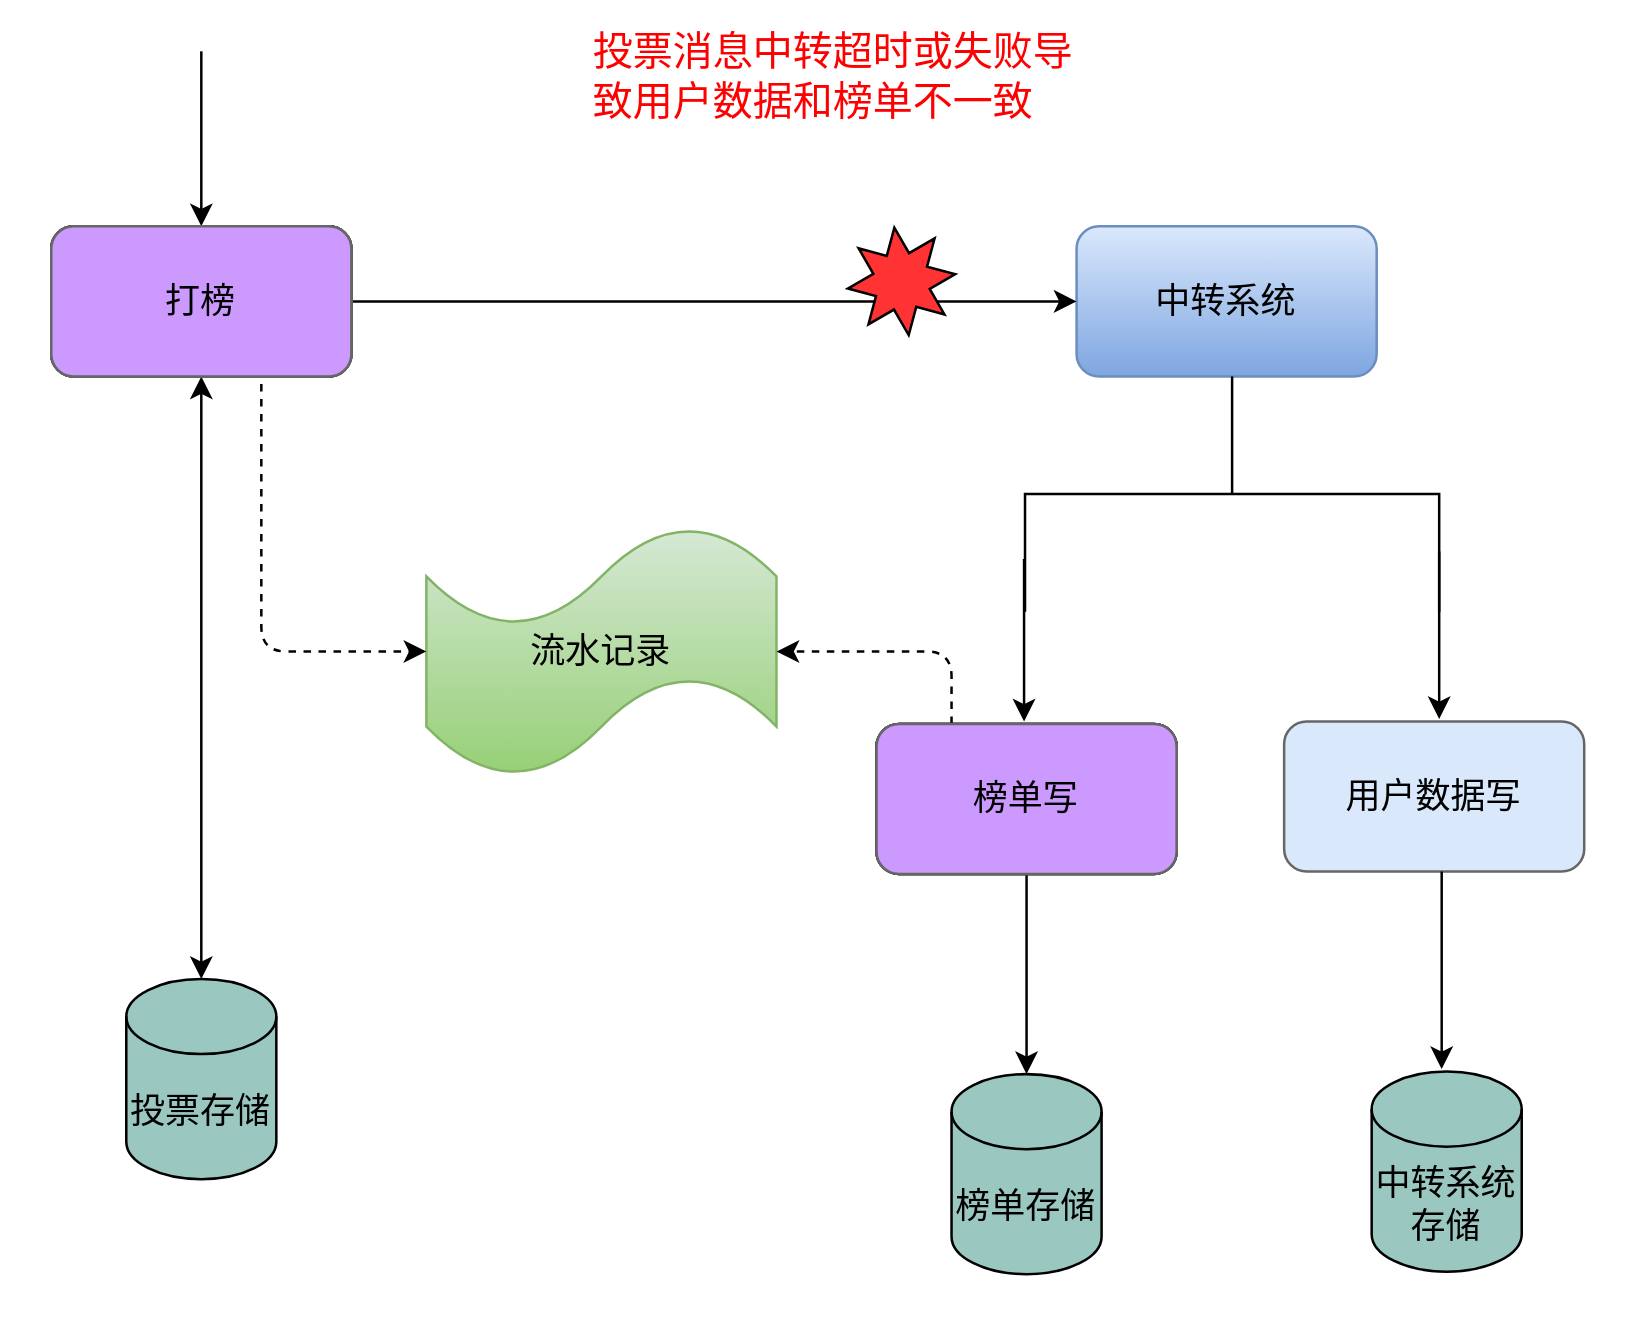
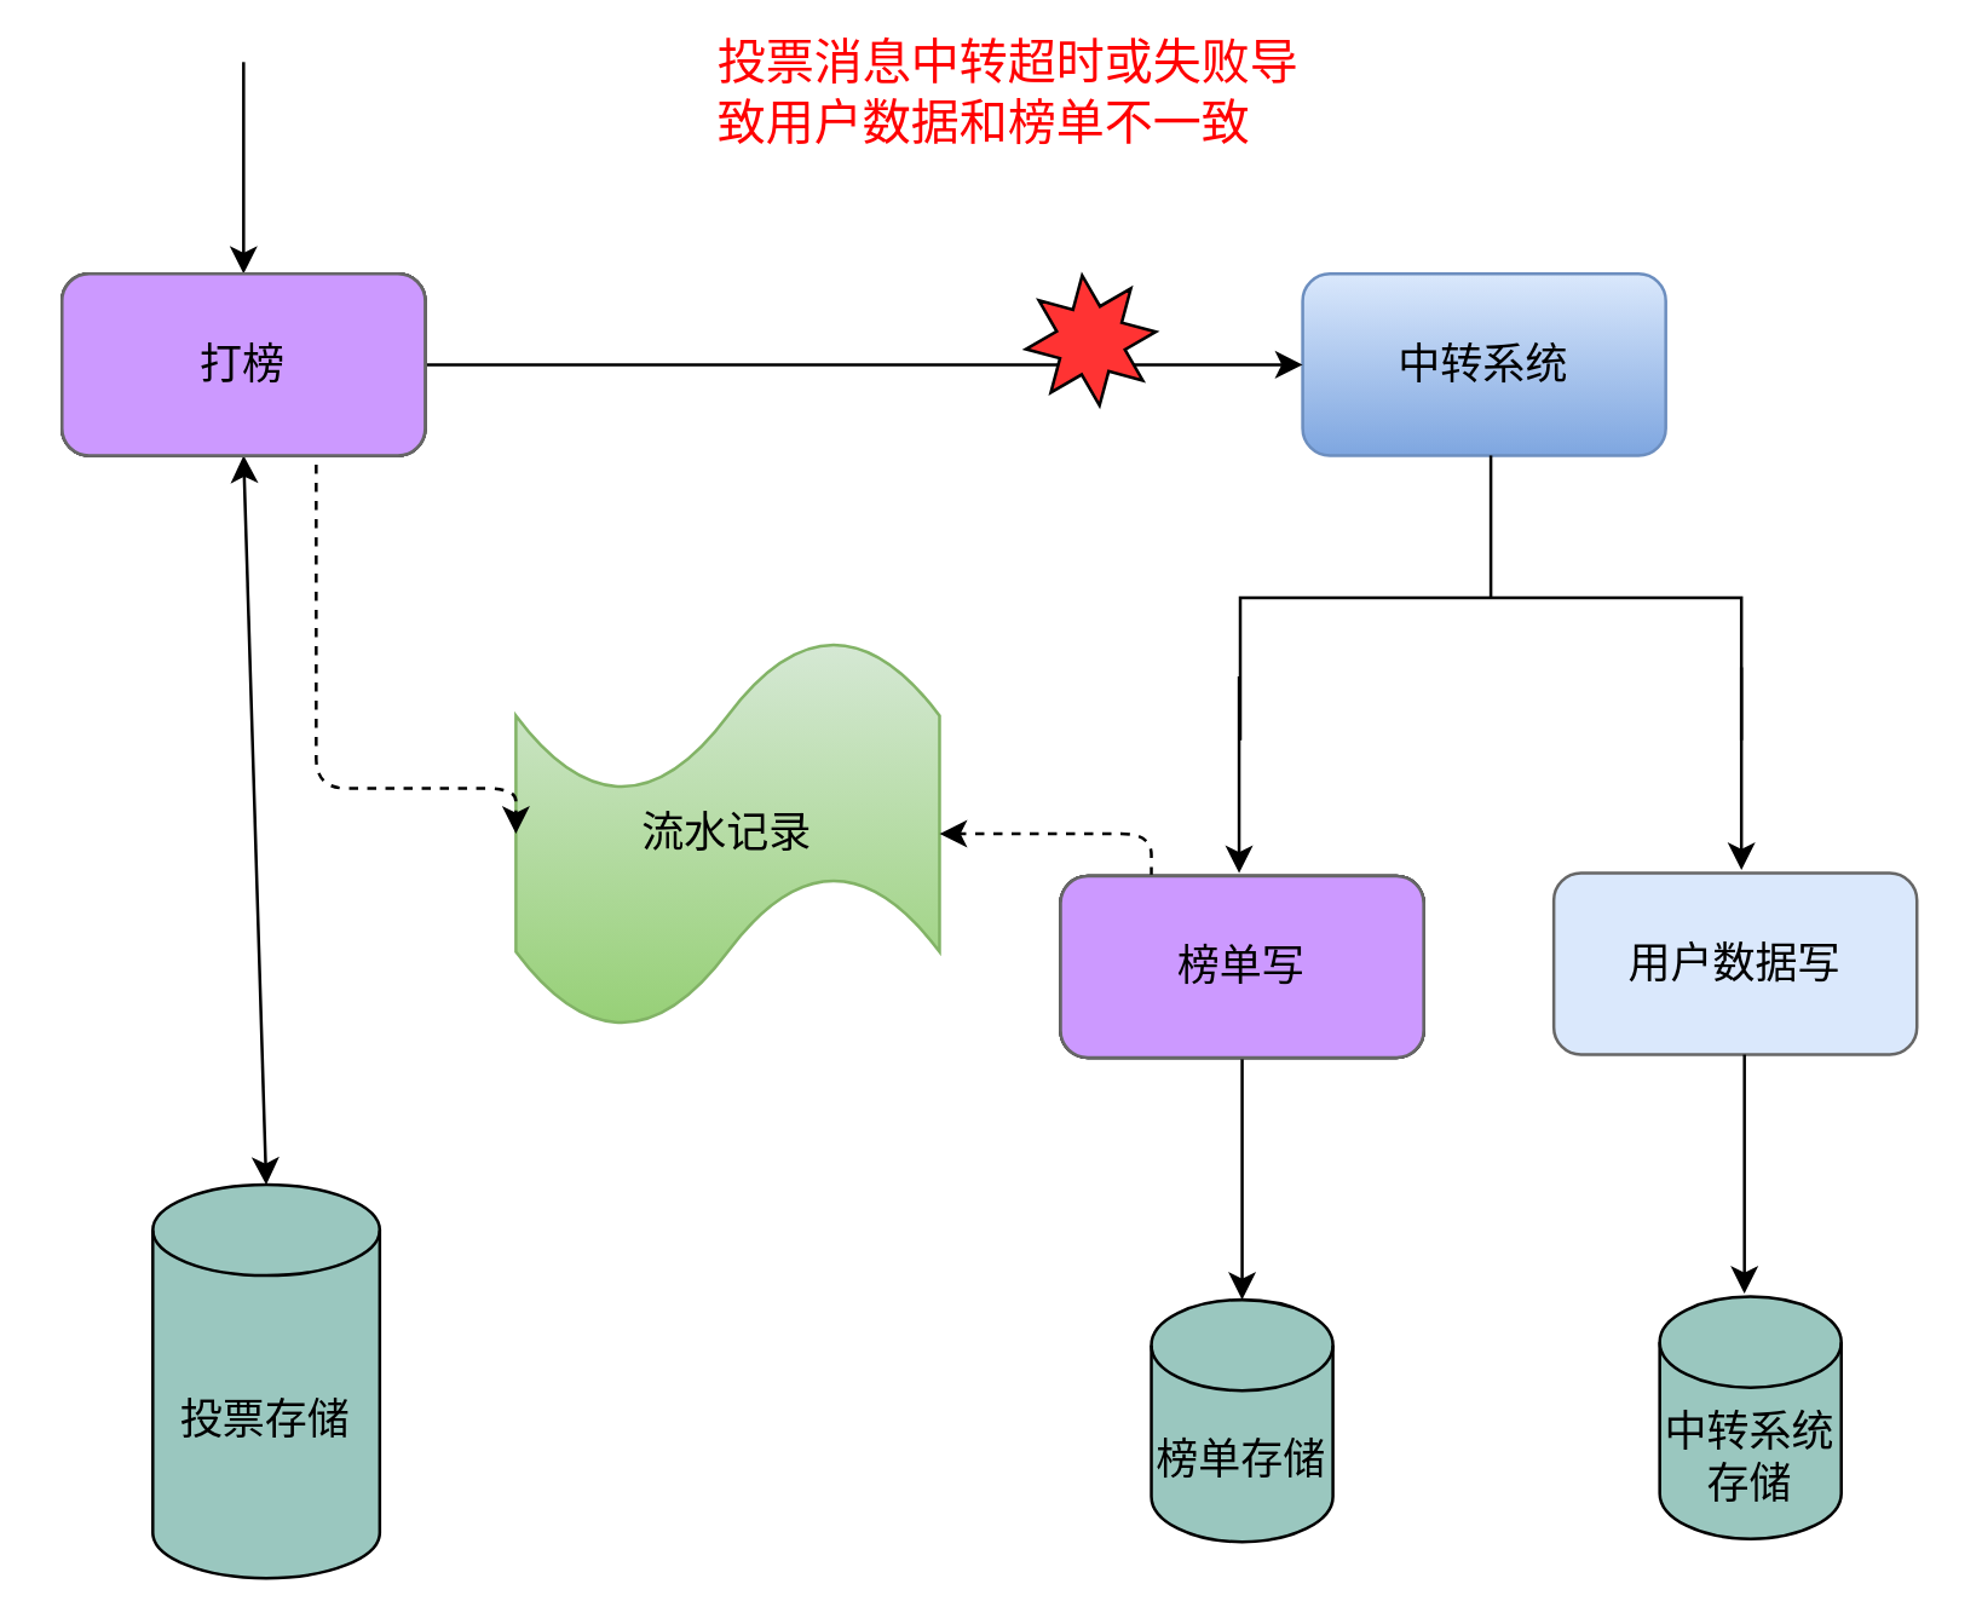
- <mxCell id="9" value="流水记录" style="shape=tape;whiteSpace=wrap;html=1;gradientColor=#97d077;fillColor=#d5e8d4;strokeColor=#82b366;fontSize=14;" vertex="1" parent="1"><mxGeometry x="170" y="210" width="140" height="100" as="geometry" /></mxCell>
+ <mxCell id="9" value="流水记录" style="shape=tape;whiteSpace=wrap;html=1;gradientColor=#97d077;fillColor=#d5e8d4;strokeColor=#82b366;fontSize=14;" vertex="1" parent="1"><mxGeometry x="170" y="210" width="140" height="130" as="geometry" /></mxCell>
- <mxCell id="3" value="投票存储" style="shape=cylinder3;whiteSpace=wrap;html=1;boundedLbl=1;backgroundOutline=1;size=15;fillColor=#9AC7BF;fontSize=14;" vertex="1" parent="1"><mxGeometry x="50" y="391" width="60" height="80" as="geometry" /></mxCell>
+ <mxCell id="3" value="投票存储" style="shape=cylinder3;whiteSpace=wrap;html=1;boundedLbl=1;backgroundOutline=1;size=15;fillColor=#9AC7BF;fontSize=14;" vertex="1" parent="1"><mxGeometry x="50" y="391" width="75" height="130" as="geometry" /></mxCell>
